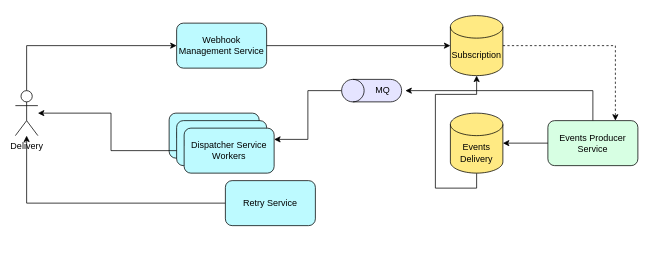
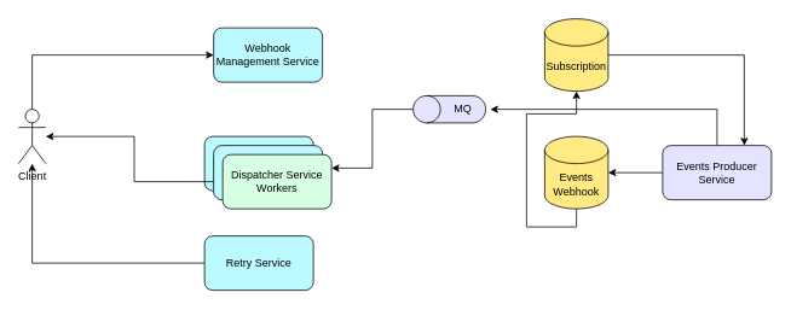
- <mxCell id="19" style="edgeStyle=orthogonalEdgeStyle;rounded=0;orthogonalLoop=1;jettySize=auto;html=1;entryX=0;entryY=0.5;entryDx=0;entryDy=0;entryPerimeter=0;" edge="1" parent="1" source="4" target="6"><mxGeometry relative="1" as="geometry" /></mxCell>
- <mxCell id="5" style="edgeStyle=orthogonalEdgeStyle;rounded=0;orthogonalLoop=1;jettySize=auto;html=1;entryX=0.75;entryY=0;entryDx=0;entryDy=0;dashed=1;" edge="1" parent="1" source="6" target="10"><mxGeometry relative="1" as="geometry" /></mxCell>
+ <mxCell id="5" style="edgeStyle=orthogonalEdgeStyle;rounded=0;orthogonalLoop=1;jettySize=auto;html=1;entryX=0.75;entryY=0;entryDx=0;entryDy=0;" edge="1" parent="1" source="6" target="10"><mxGeometry relative="1" as="geometry" /></mxCell>
- <mxCell id="10" value="Events Producer Service" style="rounded=1;whiteSpace=wrap;html=1;fillColor=#D7FFE3;" vertex="1" parent="1"><mxGeometry x="730" y="160" width="120" height="60" as="geometry" /></mxCell>
+ <mxCell id="10" value="Events Producer Service" style="rounded=1;whiteSpace=wrap;html=1;fillColor=#e5e4ff;" vertex="1" parent="1"><mxGeometry x="730" y="160" width="120" height="60" as="geometry" /></mxCell>
- <mxCell id="3" value="Delivery" style="shape=umlActor;verticalLabelPosition=bottom;verticalAlign=top;html=1;outlineConnect=0;" vertex="1" parent="1"><mxGeometry x="20" y="120" width="30" height="60" as="geometry" /></mxCell>
+ <mxCell id="3" value="Client" style="shape=umlActor;verticalLabelPosition=bottom;verticalAlign=top;html=1;outlineConnect=0;" vertex="1" parent="1"><mxGeometry x="20" y="120" width="30" height="60" as="geometry" /></mxCell>
- <mxCell id="16" value="Dispatcher Service Workers" style="rounded=1;whiteSpace=wrap;html=1;fillColor=#BDFAFF;" vertex="1" parent="1"><mxGeometry x="245" y="170" width="120" height="60" as="geometry" /></mxCell>
+ <mxCell id="16" value="Dispatcher Service Workers" style="rounded=1;whiteSpace=wrap;html=1;fillColor=#d7ffe3;" vertex="1" parent="1"><mxGeometry x="245" y="170" width="120" height="60" as="geometry" /></mxCell>
- <mxCell id="8" value="Events Delivery" style="shape=cylinder3;whiteSpace=wrap;html=1;boundedLbl=1;backgroundOutline=1;size=15;fillColor=#FFEA83;" vertex="1" parent="1"><mxGeometry x="600" y="150" width="70" height="80" as="geometry" /></mxCell>
+ <mxCell id="8" value="Events Webhook" style="shape=cylinder3;whiteSpace=wrap;html=1;boundedLbl=1;backgroundOutline=1;size=15;fillColor=#FFEA83;" vertex="1" parent="1"><mxGeometry x="600" y="150" width="70" height="80" as="geometry" /></mxCell>
- <mxCell id="18" value="Retry Service" style="rounded=1;whiteSpace=wrap;html=1;fillColor=#BDFAFF;" vertex="1" parent="1"><mxGeometry x="300" y="240" width="120" height="60" as="geometry" /></mxCell>
+ <mxCell id="18" value="Retry Service" style="rounded=1;whiteSpace=wrap;html=1;fillColor=#BDFAFF;" vertex="1" parent="1"><mxGeometry x="225" y="260" width="120" height="60" as="geometry" /></mxCell>
